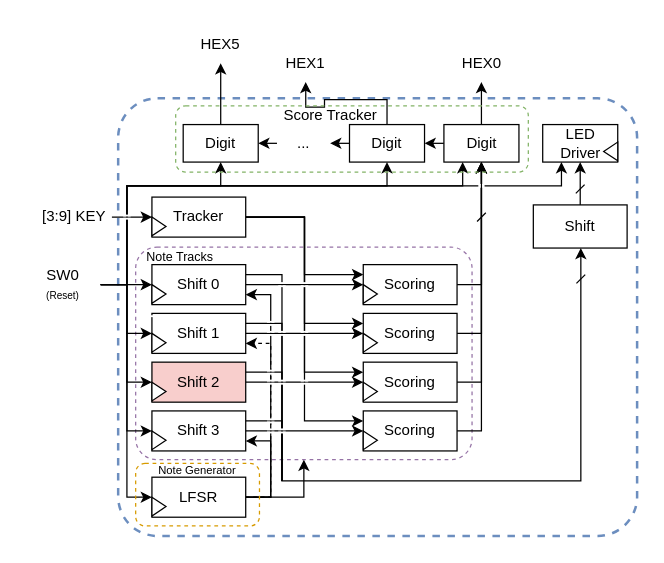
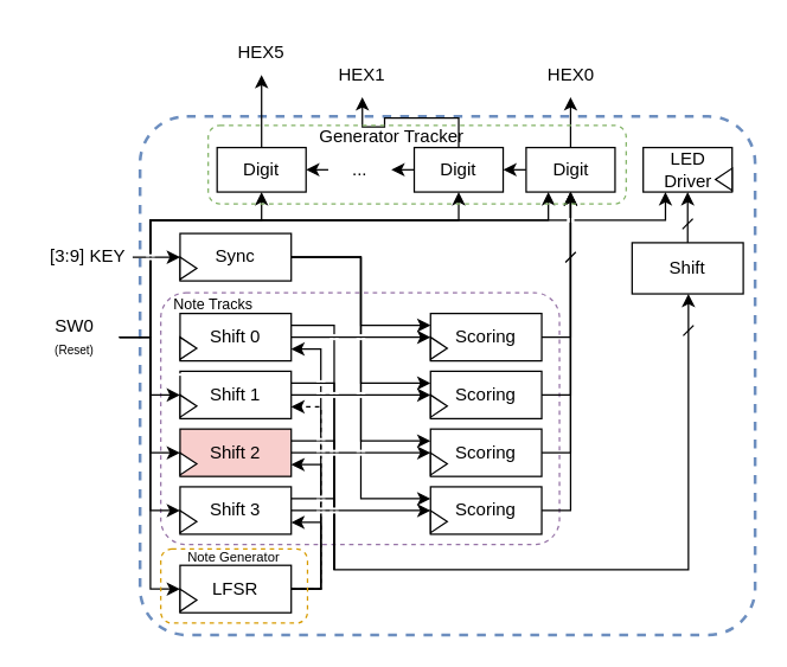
- <mxCell id="107" value="Score Tracker" style="rounded=1;whiteSpace=wrap;html=1;fillColor=none;strokeColor=#82b366;dashed=1;verticalAlign=top;spacingTop=-6;spacingRight=34;" vertex="1" parent="1"><mxGeometry x="140" y="84" width="282" height="53" as="geometry" /></mxCell>
+ <mxCell id="107" value="Generator Tracker" style="rounded=1;whiteSpace=wrap;html=1;fillColor=none;strokeColor=#82b366;dashed=1;verticalAlign=top;spacingTop=-6;spacingRight=34;" vertex="1" parent="1"><mxGeometry x="140" y="84" width="282" height="53" as="geometry" /></mxCell>
- <mxCell id="8" value="Tracker" style="rounded=0;whiteSpace=wrap;html=1;" parent="1" vertex="1"><mxGeometry x="121" y="157" width="75" height="32" as="geometry" /></mxCell>
+ <mxCell id="8" value="Sync" style="rounded=0;whiteSpace=wrap;html=1;" parent="1" vertex="1"><mxGeometry x="121" y="157" width="75" height="32" as="geometry" /></mxCell>
- <mxCell id="57" style="edgeStyle=orthogonalEdgeStyle;rounded=0;orthogonalLoop=1;jettySize=auto;html=1;exitX=1;exitY=0.5;exitDx=0;exitDy=0;entryX=0;entryY=0.5;entryDx=0;entryDy=0;" edge="1" parent="1" source="66" target="13"><mxGeometry relative="1" as="geometry" /></mxCell>
- <mxCell id="70" style="edgeStyle=orthogonalEdgeStyle;rounded=0;orthogonalLoop=1;jettySize=auto;html=1;exitX=1;exitY=0.5;exitDx=0;exitDy=0;" edge="1" parent="1" source="72" target="3"><mxGeometry relative="1" as="geometry" /></mxCell>
+ <mxCell id="70" style="edgeStyle=orthogonalEdgeStyle;rounded=0;orthogonalLoop=1;jettySize=auto;html=1;exitX=1;exitY=0.5;exitDx=0;exitDy=0;entryX=1;entryY=0.75;entryDx=0;entryDy=0;" edge="1" parent="1" source="72" target="19"><mxGeometry relative="1" as="geometry" /></mxCell>
